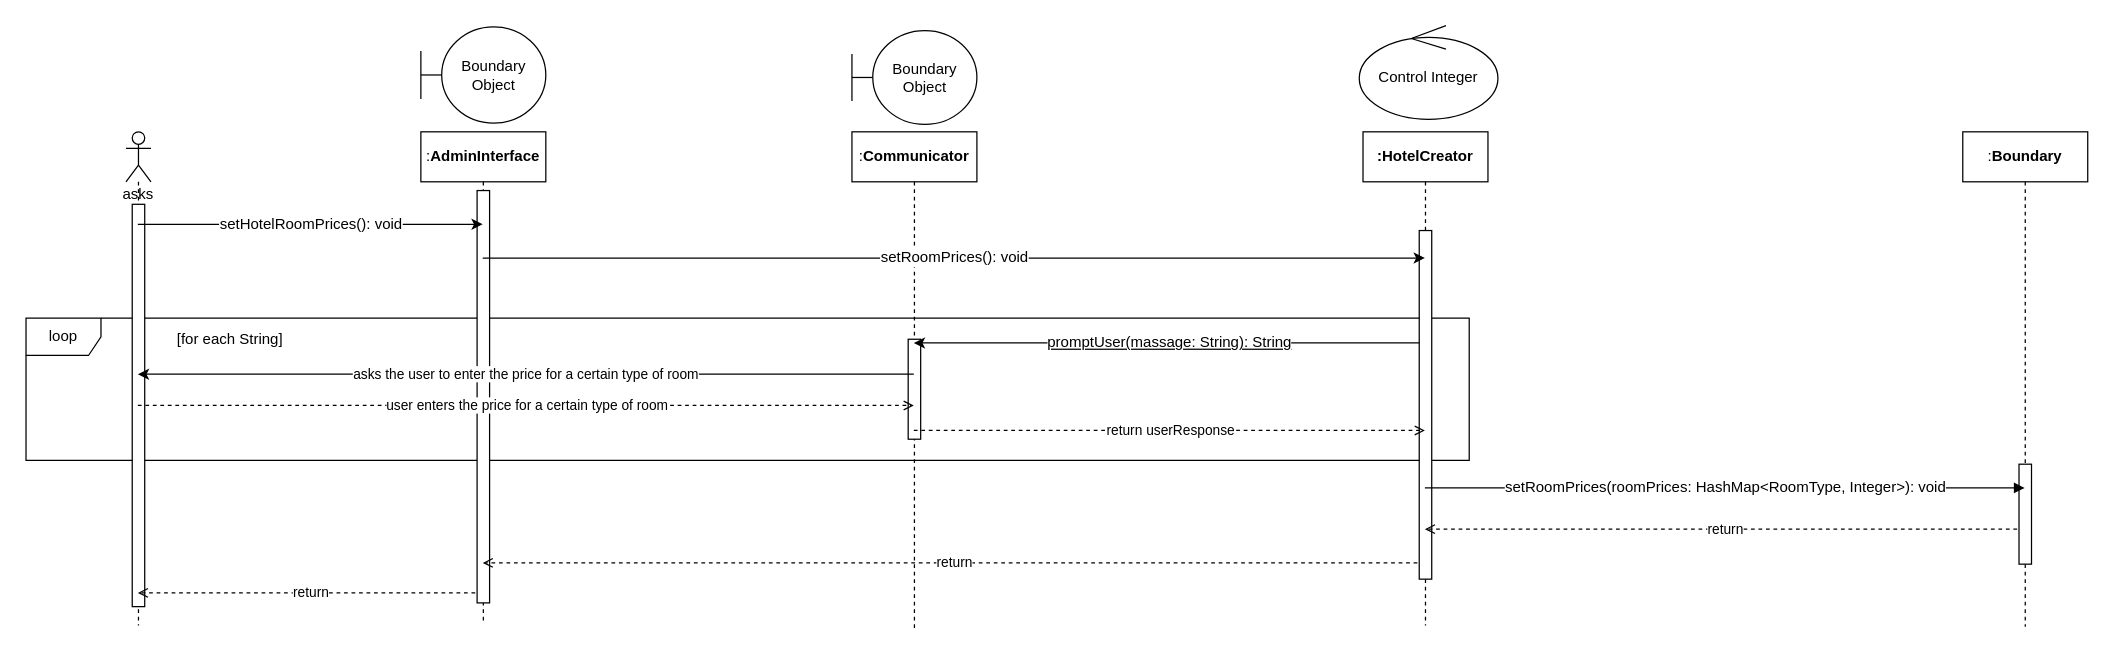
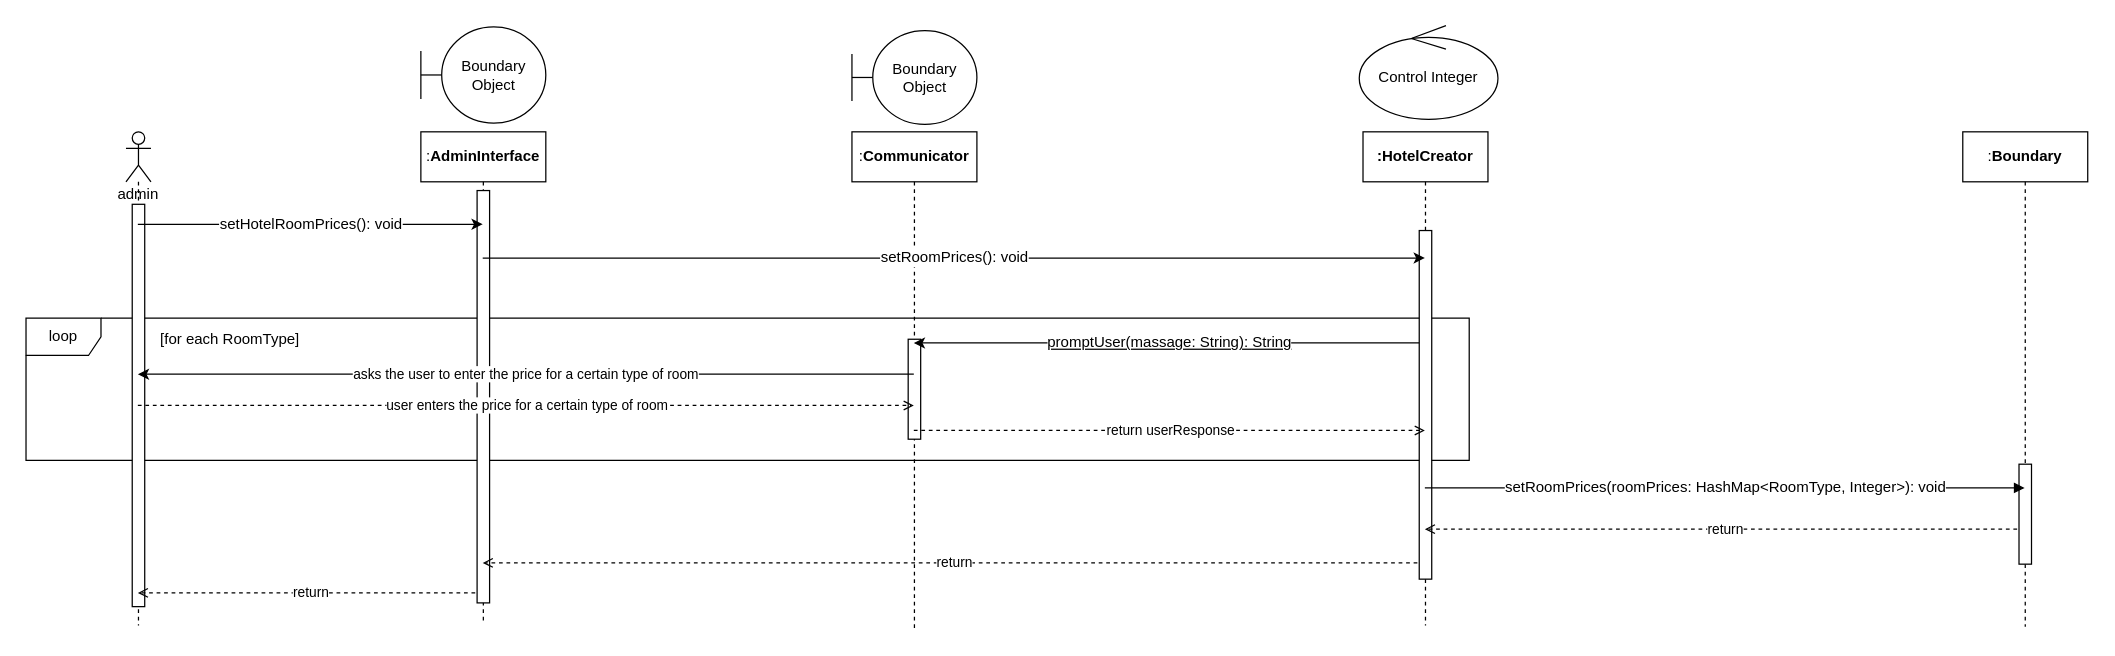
- <mxCell id="7" value="asks" style="shape=umlLifeline;participant=umlActor;perimeter=lifelinePerimeter;whiteSpace=wrap;html=1;container=1;collapsible=0;recursiveResize=0;verticalAlign=top;spacingTop=36;outlineConnect=0;" parent="1" vertex="1"><mxGeometry x="100" y="105" width="20" height="395" as="geometry" /></mxCell>
+ <mxCell id="7" value="admin" style="shape=umlLifeline;participant=umlActor;perimeter=lifelinePerimeter;whiteSpace=wrap;html=1;container=1;collapsible=0;recursiveResize=0;verticalAlign=top;spacingTop=36;outlineConnect=0;" parent="1" vertex="1"><mxGeometry x="100" y="105" width="20" height="395" as="geometry" /></mxCell>
- <mxCell id="5" value="[for each String]" style="text;html=1;align=center;verticalAlign=middle;resizable=0;points=[];autosize=1;strokeColor=none;fillColor=none;" parent="3" vertex="1"><mxGeometry x="98.865" y="3.99" width="129" height="26" as="geometry" /></mxCell>
+ <mxCell id="5" value="[for each RoomType]" style="text;html=1;align=center;verticalAlign=middle;resizable=0;points=[];autosize=1;strokeColor=none;fillColor=none;" parent="3" vertex="1"><mxGeometry x="98.865" y="3.99" width="129" height="26" as="geometry" /></mxCell>
